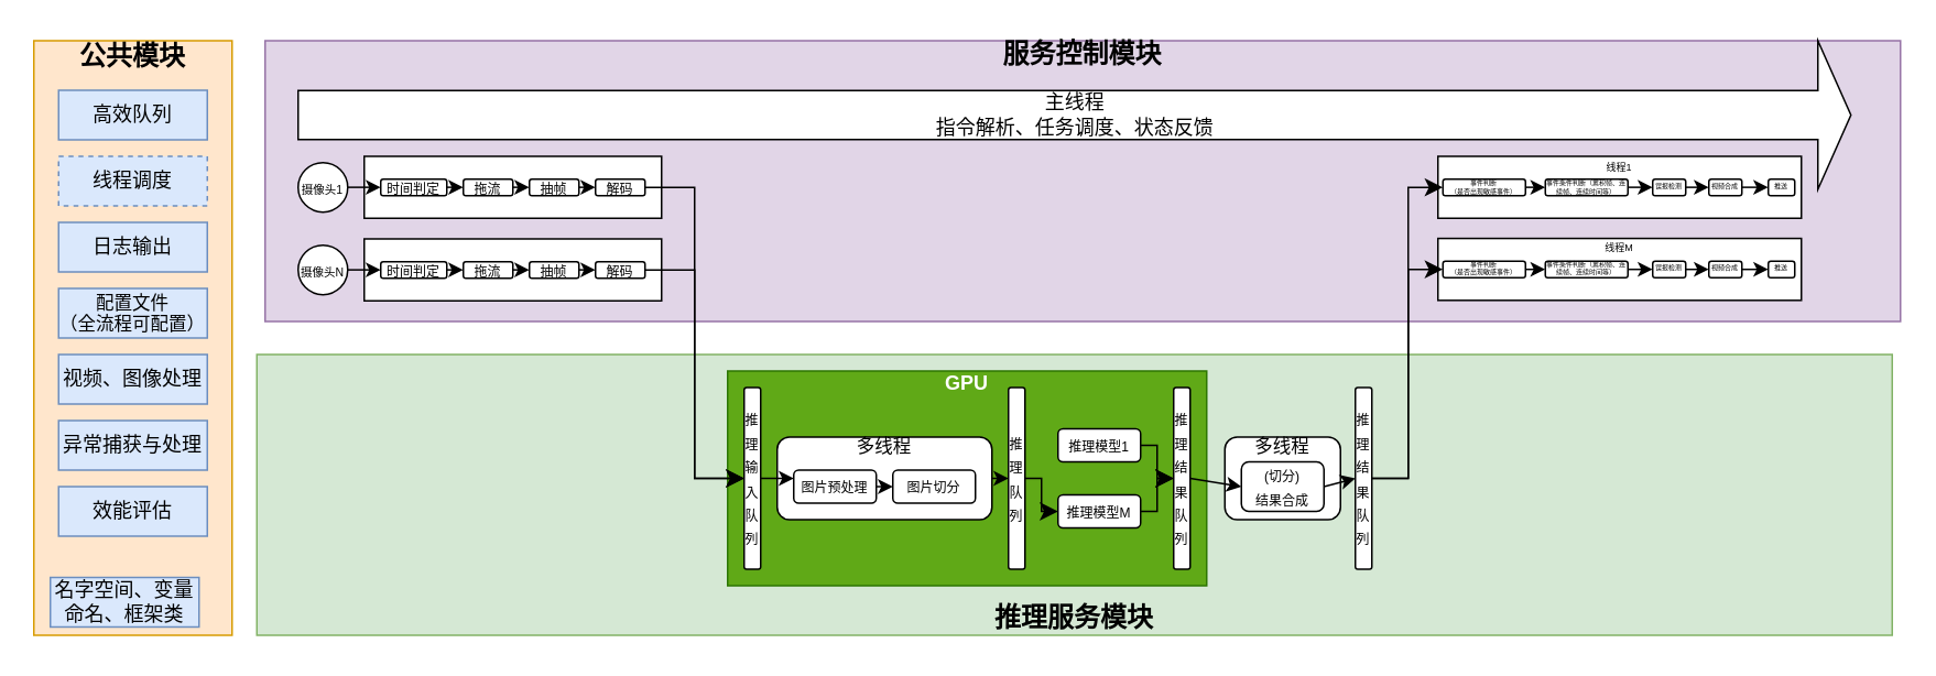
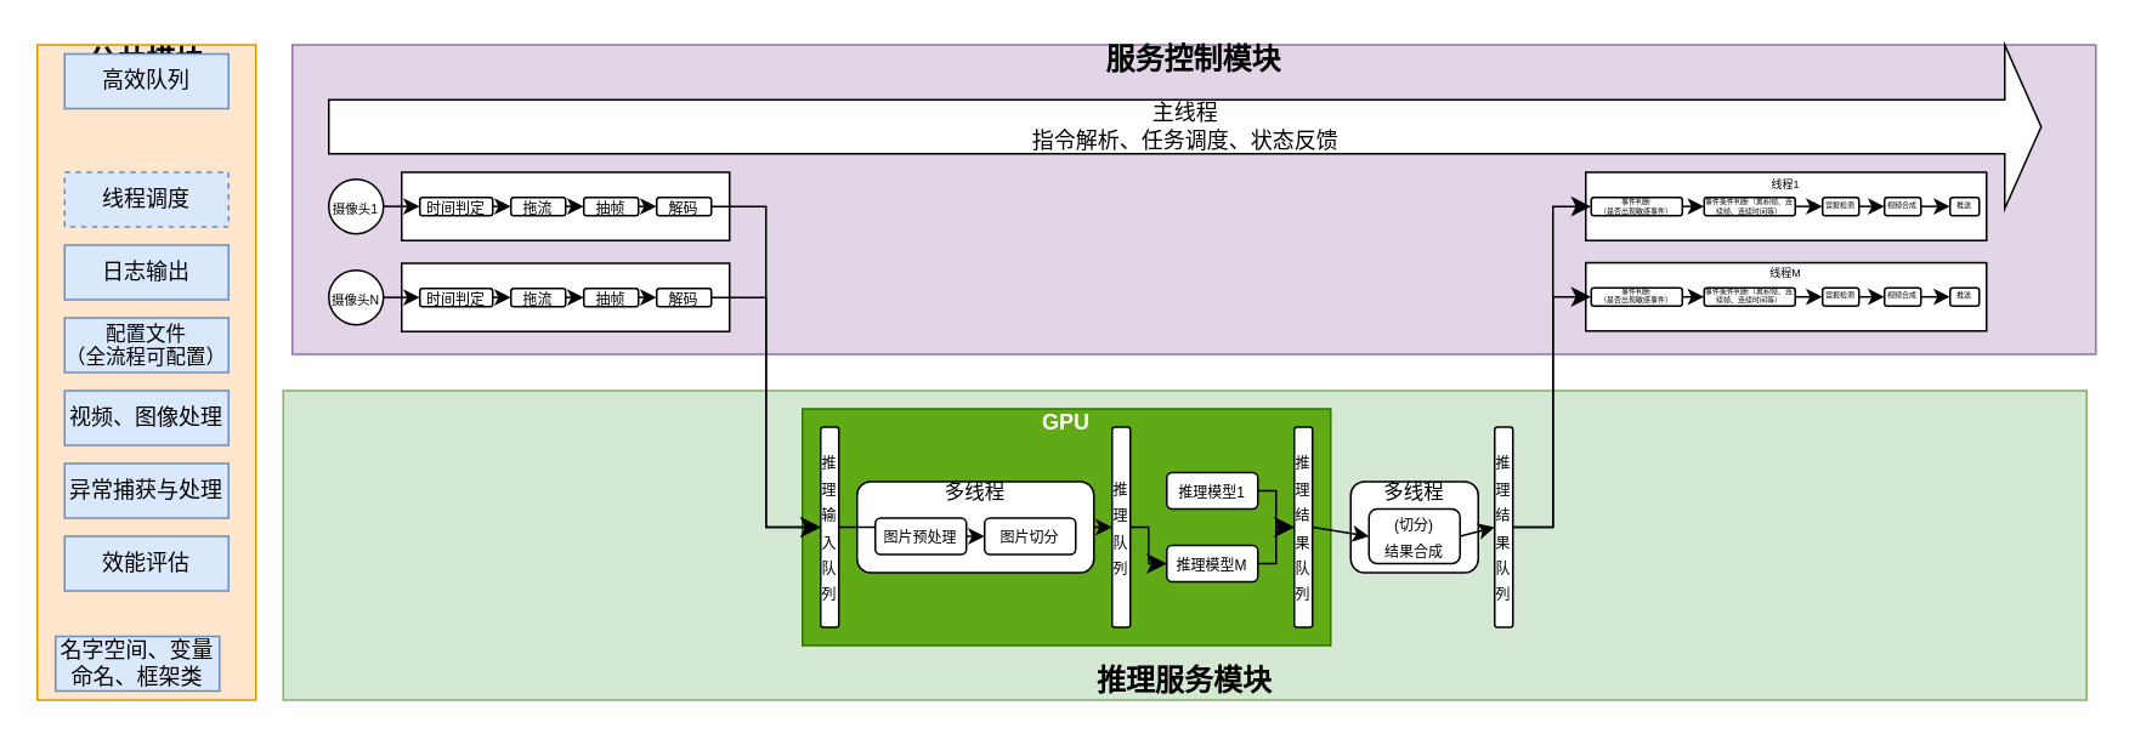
- <mxCell id="3" value="高效队列" style="whiteSpace=wrap;html=1;fillColor=#dae8fc;strokeColor=#6c8ebf;" parent="1" vertex="1"><mxGeometry x="35" y="50" width="90" height="30" as="geometry" /></mxCell>
+ <mxCell id="3" value="高效队列" style="whiteSpace=wrap;html=1;fillColor=#dae8fc;strokeColor=#6c8ebf;" parent="1" vertex="1"><mxGeometry x="35" y="25" width="90" height="30" as="geometry" /></mxCell>
- <mxCell id="47" value="" style="endArrow=classic;html=1;rounded=0;exitX=1;exitY=0.5;exitDx=0;exitDy=0;entryX=0;entryY=0.25;entryDx=0;entryDy=0;" parent="1" source="34" target="36" edge="1"><mxGeometry width="50" height="50" relative="1" as="geometry"><mxPoint x="460" y="180" as="sourcePoint" /><mxPoint x="510" y="130" as="targetPoint" /></mxGeometry></mxCell>
+ <mxCell id="47" value="" style="endArrow=none;html=1;rounded=0;exitX=1;exitY=0.5;exitDx=0;exitDy=0;entryX=0;entryY=0.25;entryDx=0;entryDy=0;" parent="1" source="34" target="36" edge="1"><mxGeometry width="50" height="50" relative="1" as="geometry"><mxPoint x="460" y="180" as="sourcePoint" /><mxPoint x="510" y="130" as="targetPoint" /></mxGeometry></mxCell>
